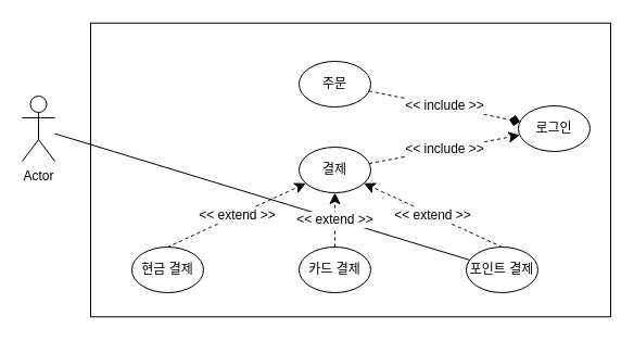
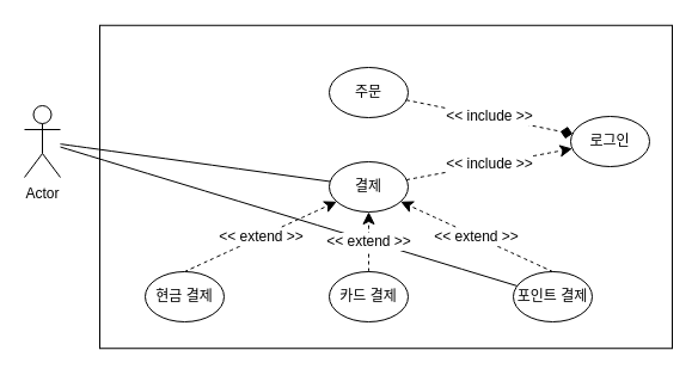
+ <mxCell id="11" value="" style="endArrow=none;html=1;rounded=0;fontSize=12;startSize=8;endSize=8;curved=1;" edge="1" parent="1" source="3" target="5"><mxGeometry width="50" height="50" relative="1" as="geometry"><mxPoint x="96" y="129" as="sourcePoint" /><mxPoint x="230" y="165" as="targetPoint" /></mxGeometry></mxCell>
